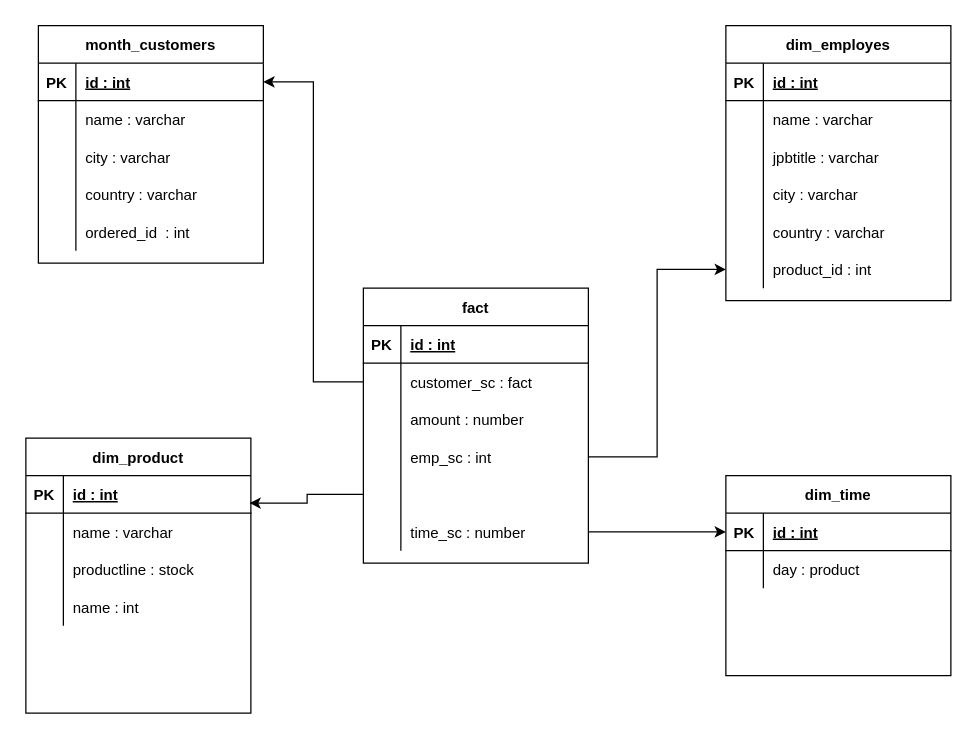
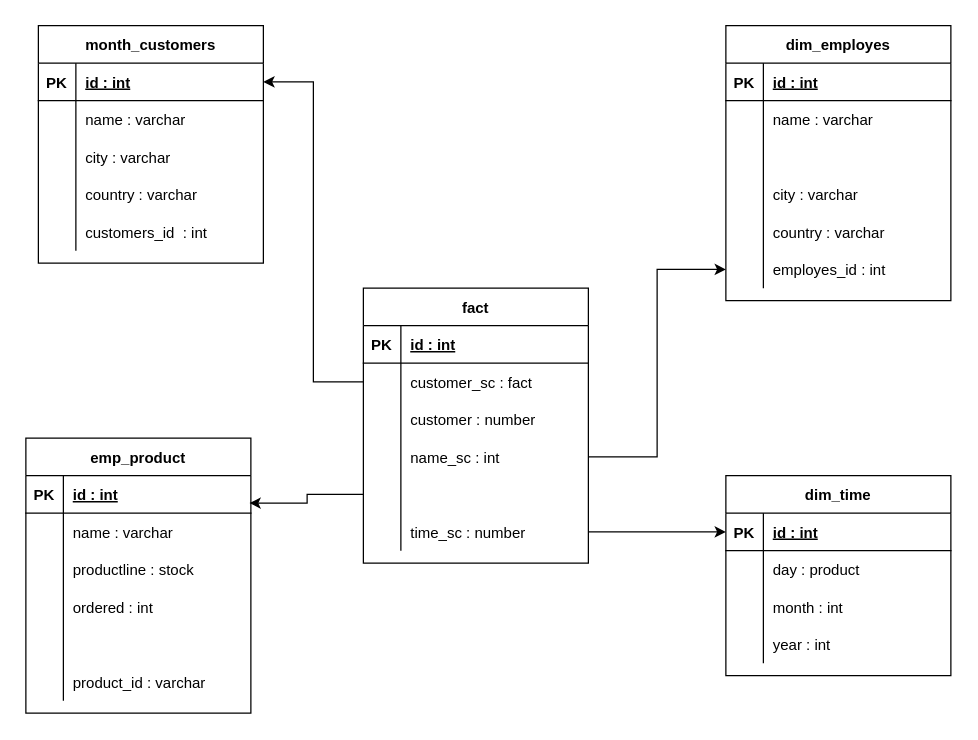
- <mxCell id="76" value="jpbtitle : varchar" style="shape=partialRectangle;connectable=0;fillColor=none;top=0;left=0;bottom=0;right=0;align=left;spacingLeft=6;overflow=hidden;" vertex="1" parent="74"><mxGeometry x="30" width="150" height="30" as="geometry"><mxRectangle width="150" height="30" as="alternateBounds" /></mxGeometry></mxCell>
- <mxCell id="17" value="ordered_id  : int" style="shape=partialRectangle;connectable=0;fillColor=none;top=0;left=0;bottom=0;right=0;align=left;spacingLeft=6;overflow=hidden;" vertex="1" parent="15"><mxGeometry x="30" width="150" height="30" as="geometry"><mxRectangle width="150" height="30" as="alternateBounds" /></mxGeometry></mxCell>
+ <mxCell id="17" value="customers_id  : int" style="shape=partialRectangle;connectable=0;fillColor=none;top=0;left=0;bottom=0;right=0;align=left;spacingLeft=6;overflow=hidden;" vertex="1" parent="15"><mxGeometry x="30" width="150" height="30" as="geometry"><mxRectangle width="150" height="30" as="alternateBounds" /></mxGeometry></mxCell>
- <mxCell id="85" value="product_id : int" style="shape=partialRectangle;connectable=0;fillColor=none;top=0;left=0;bottom=0;right=0;align=left;spacingLeft=6;overflow=hidden;" vertex="1" parent="83"><mxGeometry x="30" width="150" height="30" as="geometry"><mxRectangle width="150" height="30" as="alternateBounds" /></mxGeometry></mxCell>
+ <mxCell id="85" value="employes_id : int" style="shape=partialRectangle;connectable=0;fillColor=none;top=0;left=0;bottom=0;right=0;align=left;spacingLeft=6;overflow=hidden;" vertex="1" parent="83"><mxGeometry x="30" width="150" height="30" as="geometry"><mxRectangle width="150" height="30" as="alternateBounds" /></mxGeometry></mxCell>
- <mxCell id="45" value="amount : number" style="shape=partialRectangle;connectable=0;fillColor=none;top=0;left=0;bottom=0;right=0;align=left;spacingLeft=6;overflow=hidden;" vertex="1" parent="43"><mxGeometry x="30" width="150" height="30" as="geometry"><mxRectangle width="150" height="30" as="alternateBounds" /></mxGeometry></mxCell>
+ <mxCell id="45" value="customer : number" style="shape=partialRectangle;connectable=0;fillColor=none;top=0;left=0;bottom=0;right=0;align=left;spacingLeft=6;overflow=hidden;" vertex="1" parent="43"><mxGeometry x="30" width="150" height="30" as="geometry"><mxRectangle width="150" height="30" as="alternateBounds" /></mxGeometry></mxCell>
- <mxCell id="18" value="dim_product" style="shape=table;startSize=30;container=1;collapsible=1;childLayout=tableLayout;fixedRows=1;rowLines=0;fontStyle=1;align=center;resizeLast=1;" vertex="1" parent="1"><mxGeometry x="20" y="350" width="180" height="220" as="geometry" /></mxCell>
+ <mxCell id="18" value="emp_product" style="shape=table;startSize=30;container=1;collapsible=1;childLayout=tableLayout;fixedRows=1;rowLines=0;fontStyle=1;align=center;resizeLast=1;" vertex="1" parent="1"><mxGeometry x="20" y="350" width="180" height="220" as="geometry" /></mxCell>
- <mxCell id="48" value="emp_sc : int" style="shape=partialRectangle;connectable=0;fillColor=none;top=0;left=0;bottom=0;right=0;align=left;spacingLeft=6;overflow=hidden;" vertex="1" parent="46"><mxGeometry x="30" width="150" height="30" as="geometry"><mxRectangle width="150" height="30" as="alternateBounds" /></mxGeometry></mxCell>
+ <mxCell id="48" value="name_sc : int" style="shape=partialRectangle;connectable=0;fillColor=none;top=0;left=0;bottom=0;right=0;align=left;spacingLeft=6;overflow=hidden;" vertex="1" parent="46"><mxGeometry x="30" width="150" height="30" as="geometry"><mxRectangle width="150" height="30" as="alternateBounds" /></mxGeometry></mxCell>
+ <mxCell id="63" value="month : int" style="shape=partialRectangle;connectable=0;fillColor=none;top=0;left=0;bottom=0;right=0;align=left;spacingLeft=6;overflow=hidden;" vertex="1" parent="61"><mxGeometry x="30" width="150" height="30" as="geometry"><mxRectangle width="150" height="30" as="alternateBounds" /></mxGeometry></mxCell>
- <mxCell id="30" value="name : int" style="shape=partialRectangle;connectable=0;fillColor=none;top=0;left=0;bottom=0;right=0;align=left;spacingLeft=6;overflow=hidden;" vertex="1" parent="28"><mxGeometry x="30" width="150" height="30" as="geometry"><mxRectangle width="150" height="30" as="alternateBounds" /></mxGeometry></mxCell>
+ <mxCell id="30" value="ordered : int" style="shape=partialRectangle;connectable=0;fillColor=none;top=0;left=0;bottom=0;right=0;align=left;spacingLeft=6;overflow=hidden;" vertex="1" parent="28"><mxGeometry x="30" width="150" height="30" as="geometry"><mxRectangle width="150" height="30" as="alternateBounds" /></mxGeometry></mxCell>
+ <mxCell id="66" value="year : int" style="shape=partialRectangle;connectable=0;fillColor=none;top=0;left=0;bottom=0;right=0;align=left;spacingLeft=6;overflow=hidden;" vertex="1" parent="64"><mxGeometry x="30" width="150" height="30" as="geometry"><mxRectangle width="150" height="30" as="alternateBounds" /></mxGeometry></mxCell>
+ <mxCell id="35" value="product_id : varchar" style="shape=partialRectangle;connectable=0;fillColor=none;top=0;left=0;bottom=0;right=0;align=left;spacingLeft=6;overflow=hidden;" vertex="1" parent="33"><mxGeometry x="30" width="150" height="30" as="geometry"><mxRectangle width="150" height="30" as="alternateBounds" /></mxGeometry></mxCell>
